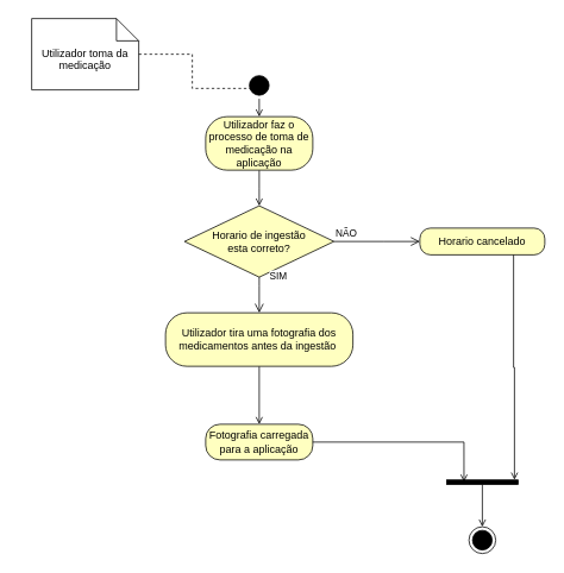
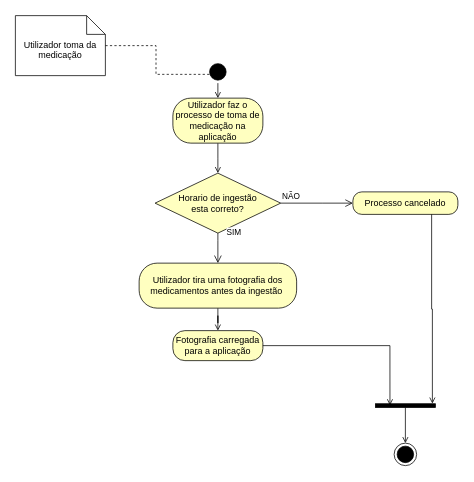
- <mxCell id="2" value="Utilizador toma da medicação" style="shape=note2;boundedLbl=1;whiteSpace=wrap;html=1;size=25;verticalAlign=top;align=center;" parent="1" vertex="1"><mxGeometry x="35" y="20" width="120" height="80" as="geometry" /></mxCell>
+ <mxCell id="2" value="Utilizador toma da medicação" style="shape=note2;boundedLbl=1;whiteSpace=wrap;html=1;size=25;verticalAlign=top;align=center;" parent="1" vertex="1"><mxGeometry x="20" y="20" width="120" height="80" as="geometry" /></mxCell>
- <mxCell id="14" value="Horario cancelado" style="rounded=1;whiteSpace=wrap;html=1;arcSize=40;fontColor=#000000;fillColor=#ffffc0;strokeColor=#000000;" vertex="1" parent="1"><mxGeometry x="470" y="255" width="140" height="30" as="geometry" /></mxCell>
+ <mxCell id="14" value="Processo cancelado" style="rounded=1;whiteSpace=wrap;html=1;arcSize=40;fontColor=#000000;fillColor=#ffffc0;strokeColor=#000000;" vertex="1" parent="1"><mxGeometry x="470" y="255" width="140" height="30" as="geometry" /></mxCell>
- <mxCell id="10" value="Fotografia carregada para a aplicação" style="rounded=1;whiteSpace=wrap;html=1;arcSize=40;fontColor=#000000;fillColor=#ffffc0;strokeColor=#000000;" parent="1" vertex="1"><mxGeometry x="230" y="475" width="120" height="40" as="geometry" /></mxCell>
+ <mxCell id="10" value="Fotografia carregada para a aplicação" style="rounded=1;whiteSpace=wrap;html=1;arcSize=40;fontColor=#000000;fillColor=#ffffc0;strokeColor=#000000;" parent="1" vertex="1"><mxGeometry x="230" y="440" width="120" height="40" as="geometry" /></mxCell>
